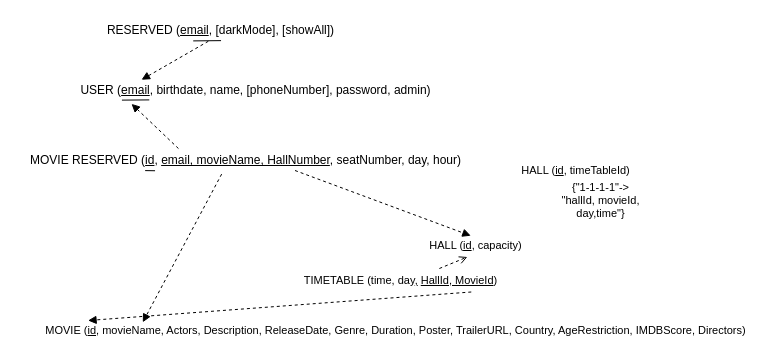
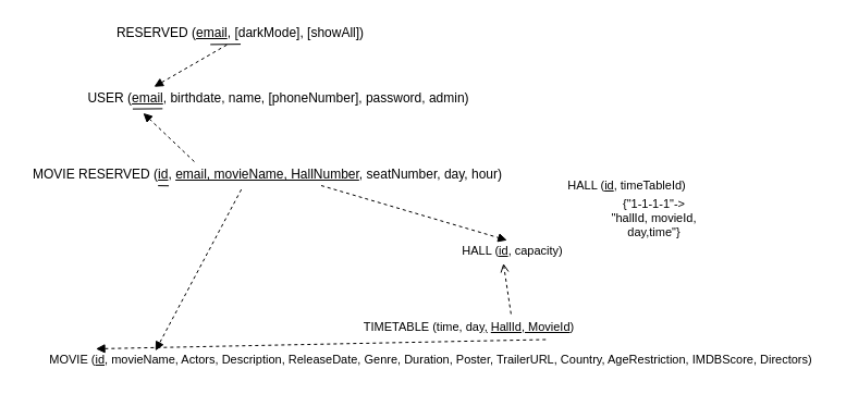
- <mxCell id="8" value="HALL (&lt;u&gt;id&lt;/u&gt;, capacity)" style="text;html=1;align=center;verticalAlign=middle;resizable=0;points=[];autosize=1;strokeColor=none;fillColor=none;fontSize=11;fontFamily=Helvetica;fontColor=default;" parent="1" vertex="1"><mxGeometry x="420" y="235" width="110" height="20" as="geometry" /></mxCell>
+ <mxCell id="8" value="HALL (&lt;u&gt;id&lt;/u&gt;, capacity)" style="text;html=1;align=center;verticalAlign=middle;resizable=0;points=[];autosize=1;strokeColor=none;fillColor=none;fontSize=11;fontFamily=Helvetica;fontColor=default;" parent="1" vertex="1"><mxGeometry x="415" y="220" width="110" height="20" as="geometry" /></mxCell>
- <mxCell id="10" value="TIMETABLE (time, day&lt;u&gt;,&lt;/u&gt; &lt;u&gt;HallId, MovieId&lt;/u&gt;)" style="text;html=1;align=center;verticalAlign=middle;resizable=0;points=[];autosize=1;strokeColor=none;fillColor=none;fontSize=11;fontFamily=Helvetica;fontColor=default;" parent="1" vertex="1"><mxGeometry x="295" y="270" width="210" height="20" as="geometry" /></mxCell>
+ <mxCell id="10" value="TIMETABLE (time, day&lt;u&gt;,&lt;/u&gt; &lt;u&gt;HallId, MovieId&lt;/u&gt;)" style="text;html=1;align=center;verticalAlign=middle;resizable=0;points=[];autosize=1;strokeColor=none;fillColor=none;fontSize=11;fontFamily=Helvetica;fontColor=default;" parent="1" vertex="1"><mxGeometry x="325" y="290" width="210" height="20" as="geometry" /></mxCell>
